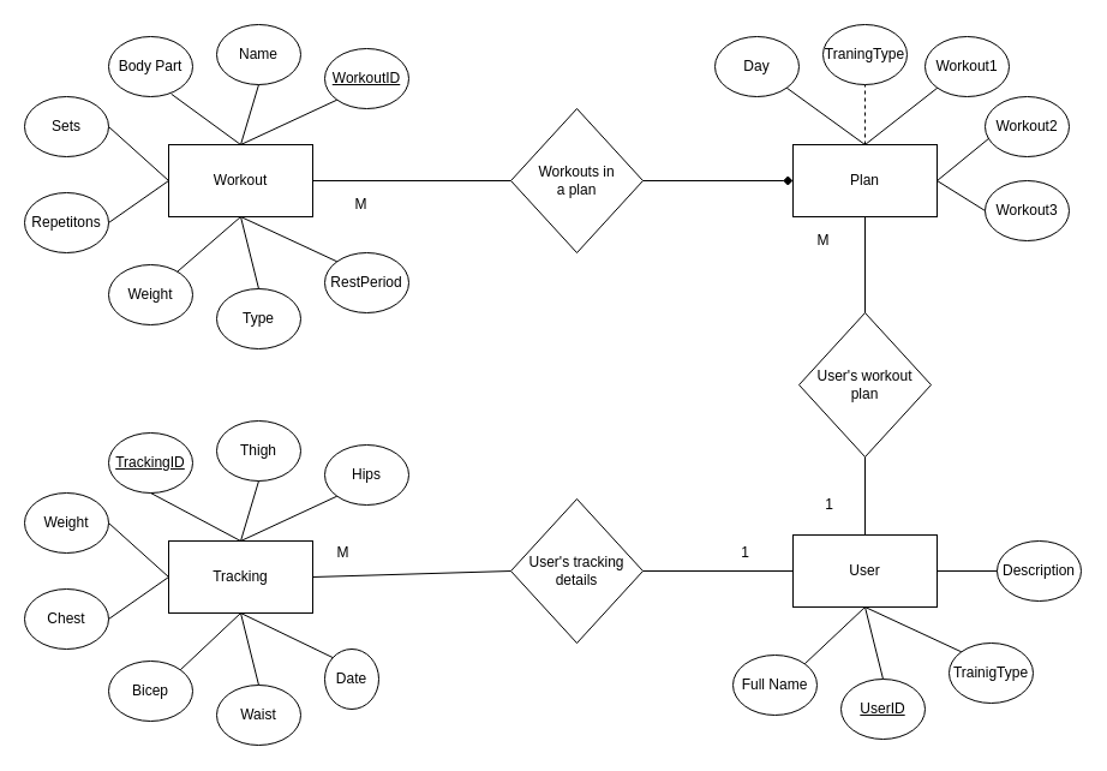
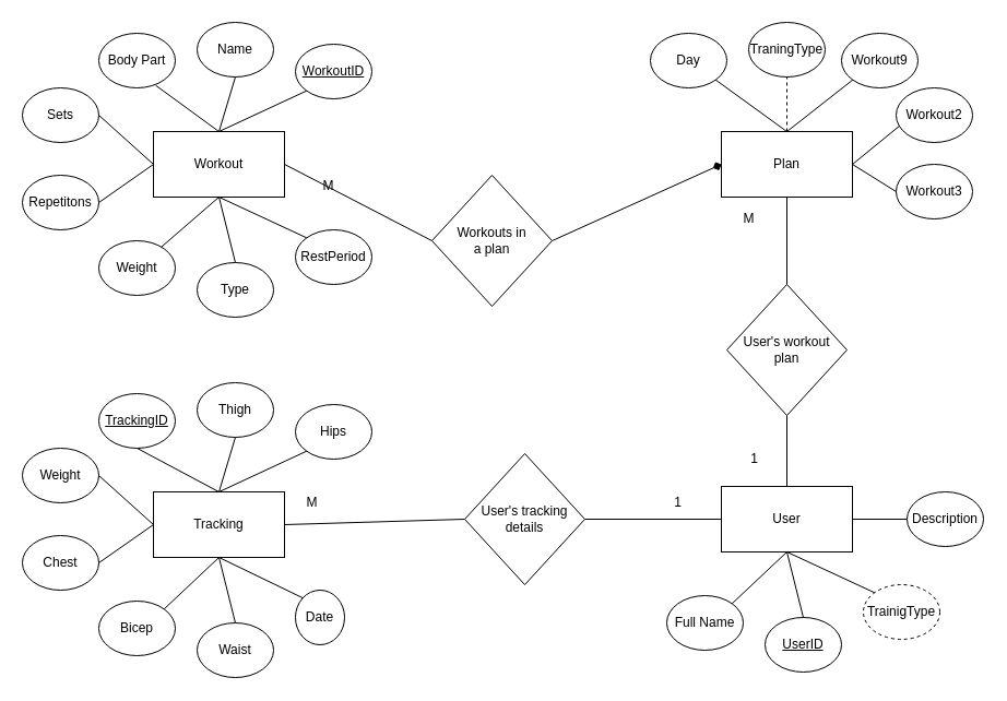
- <mxCell id="25" value="Workout1" style="ellipse;whiteSpace=wrap;html=1;" parent="1" vertex="1"><mxGeometry x="770" y="30" width="70" height="50" as="geometry" /></mxCell>
+ <mxCell id="25" value="Workout9" style="ellipse;whiteSpace=wrap;html=1;" parent="1" vertex="1"><mxGeometry x="770" y="30" width="70" height="50" as="geometry" /></mxCell>
- <mxCell id="33" value="Workouts in &lt;br&gt;a plan" style="rhombus;whiteSpace=wrap;html=1;" parent="1" vertex="1"><mxGeometry x="425" y="90" width="110" height="120" as="geometry" /></mxCell>
+ <mxCell id="33" value="Workouts in &lt;br&gt;a plan" style="rhombus;whiteSpace=wrap;html=1;" parent="1" vertex="1"><mxGeometry x="395" y="160" width="110" height="120" as="geometry" /></mxCell>
- <mxCell id="28" value="TrainigType" style="ellipse;whiteSpace=wrap;html=1;" parent="1" vertex="1"><mxGeometry x="790" y="535" width="70" height="50" as="geometry" /></mxCell>
+ <mxCell id="28" value="TrainigType" style="ellipse;whiteSpace=wrap;html=1;dashed=1;" parent="1" vertex="1"><mxGeometry x="790" y="535" width="70" height="50" as="geometry" /></mxCell>
